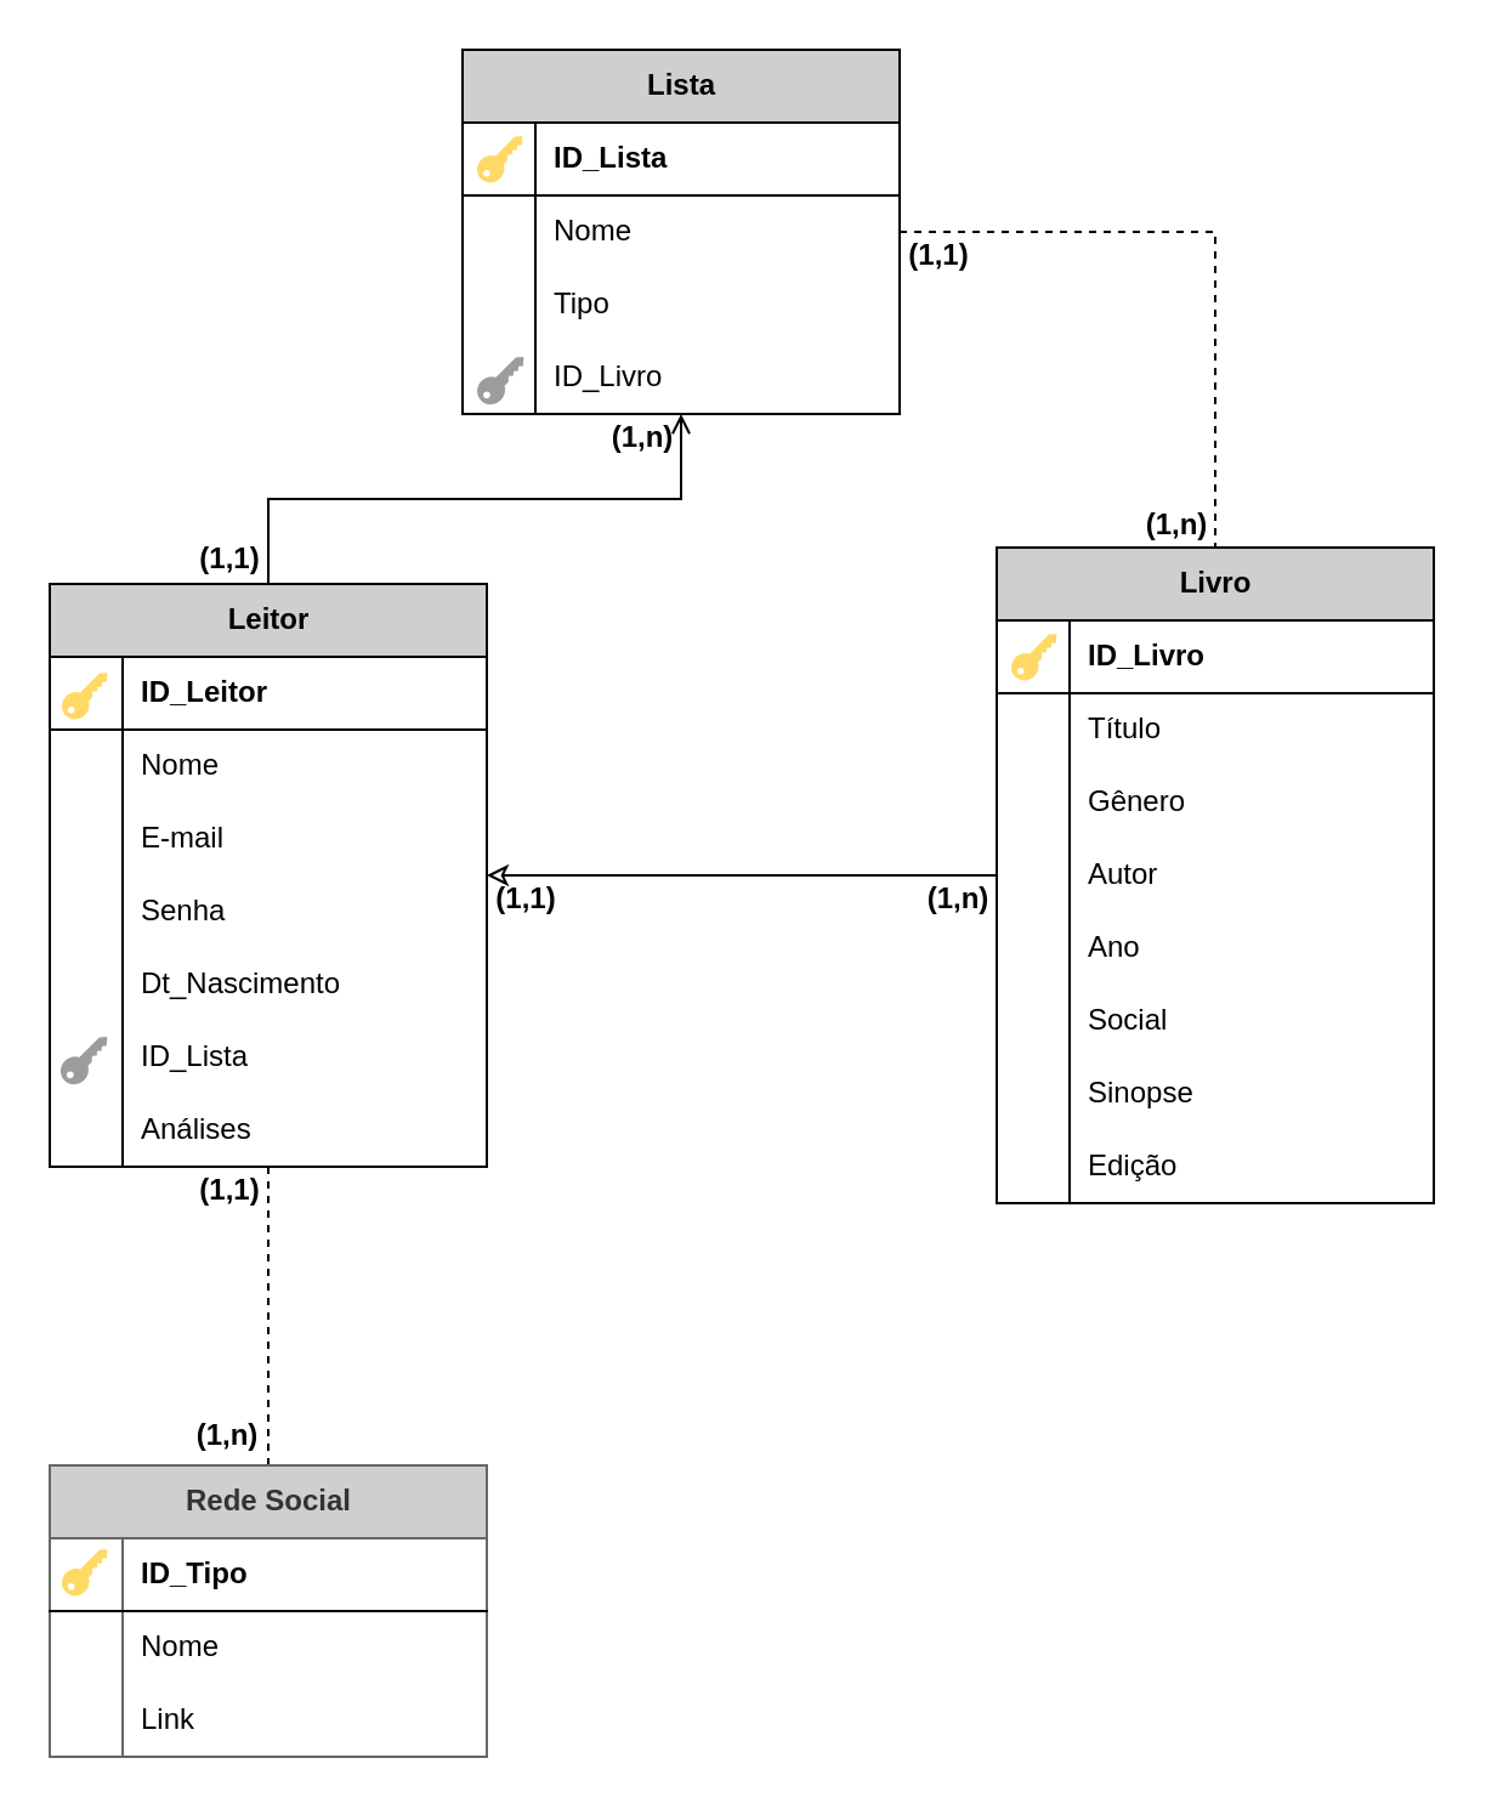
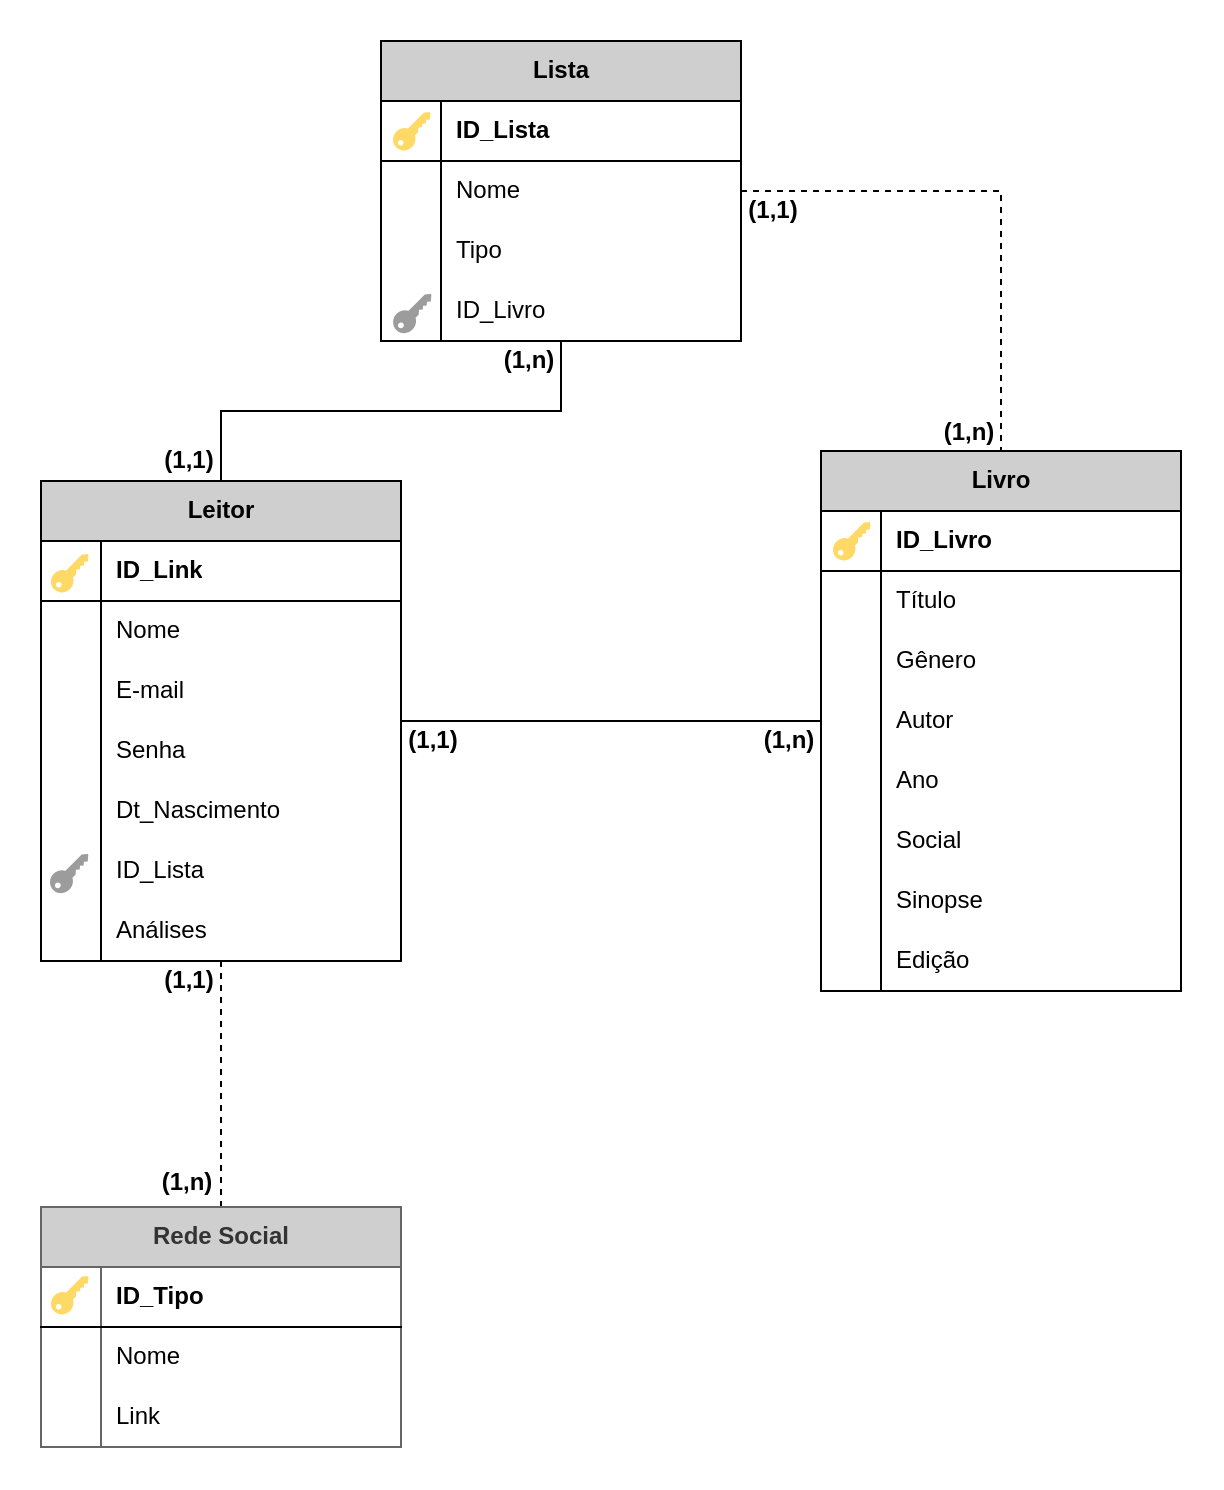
- <mxCell id="5" style="edgeStyle=orthogonalEdgeStyle;rounded=0;orthogonalLoop=1;jettySize=auto;html=1;endArrow=open;startFill=0;" edge="1" parent="1" source="8" target="74"><mxGeometry relative="1" as="geometry" /></mxCell>
+ <mxCell id="5" style="edgeStyle=orthogonalEdgeStyle;rounded=0;orthogonalLoop=1;jettySize=auto;html=1;endArrow=none;startFill=0;" edge="1" parent="1" source="8" target="74"><mxGeometry relative="1" as="geometry" /></mxCell>
- <mxCell id="11" value="ID_Leitor" style="shape=partialRectangle;connectable=0;fillColor=none;top=0;left=0;bottom=0;right=0;align=left;spacingLeft=6;fontStyle=1;overflow=hidden;whiteSpace=wrap;html=1;" parent="9" vertex="1"><mxGeometry x="30" width="150" height="30" as="geometry"><mxRectangle width="150" height="30" as="alternateBounds" /></mxGeometry></mxCell>
+ <mxCell id="11" value="ID_Link" style="shape=partialRectangle;connectable=0;fillColor=none;top=0;left=0;bottom=0;right=0;align=left;spacingLeft=6;fontStyle=1;overflow=hidden;whiteSpace=wrap;html=1;" parent="9" vertex="1"><mxGeometry x="30" width="150" height="30" as="geometry"><mxRectangle width="150" height="30" as="alternateBounds" /></mxGeometry></mxCell>
- <mxCell id="40" style="edgeStyle=orthogonalEdgeStyle;rounded=0;orthogonalLoop=1;jettySize=auto;html=1;endArrow=classic;endFill=0;" parent="1" source="43" target="8" edge="1"><mxGeometry relative="1" as="geometry" /></mxCell>
+ <mxCell id="40" style="edgeStyle=orthogonalEdgeStyle;rounded=0;orthogonalLoop=1;jettySize=auto;html=1;endArrow=none;endFill=0;" parent="1" source="43" target="8" edge="1"><mxGeometry relative="1" as="geometry" /></mxCell>
